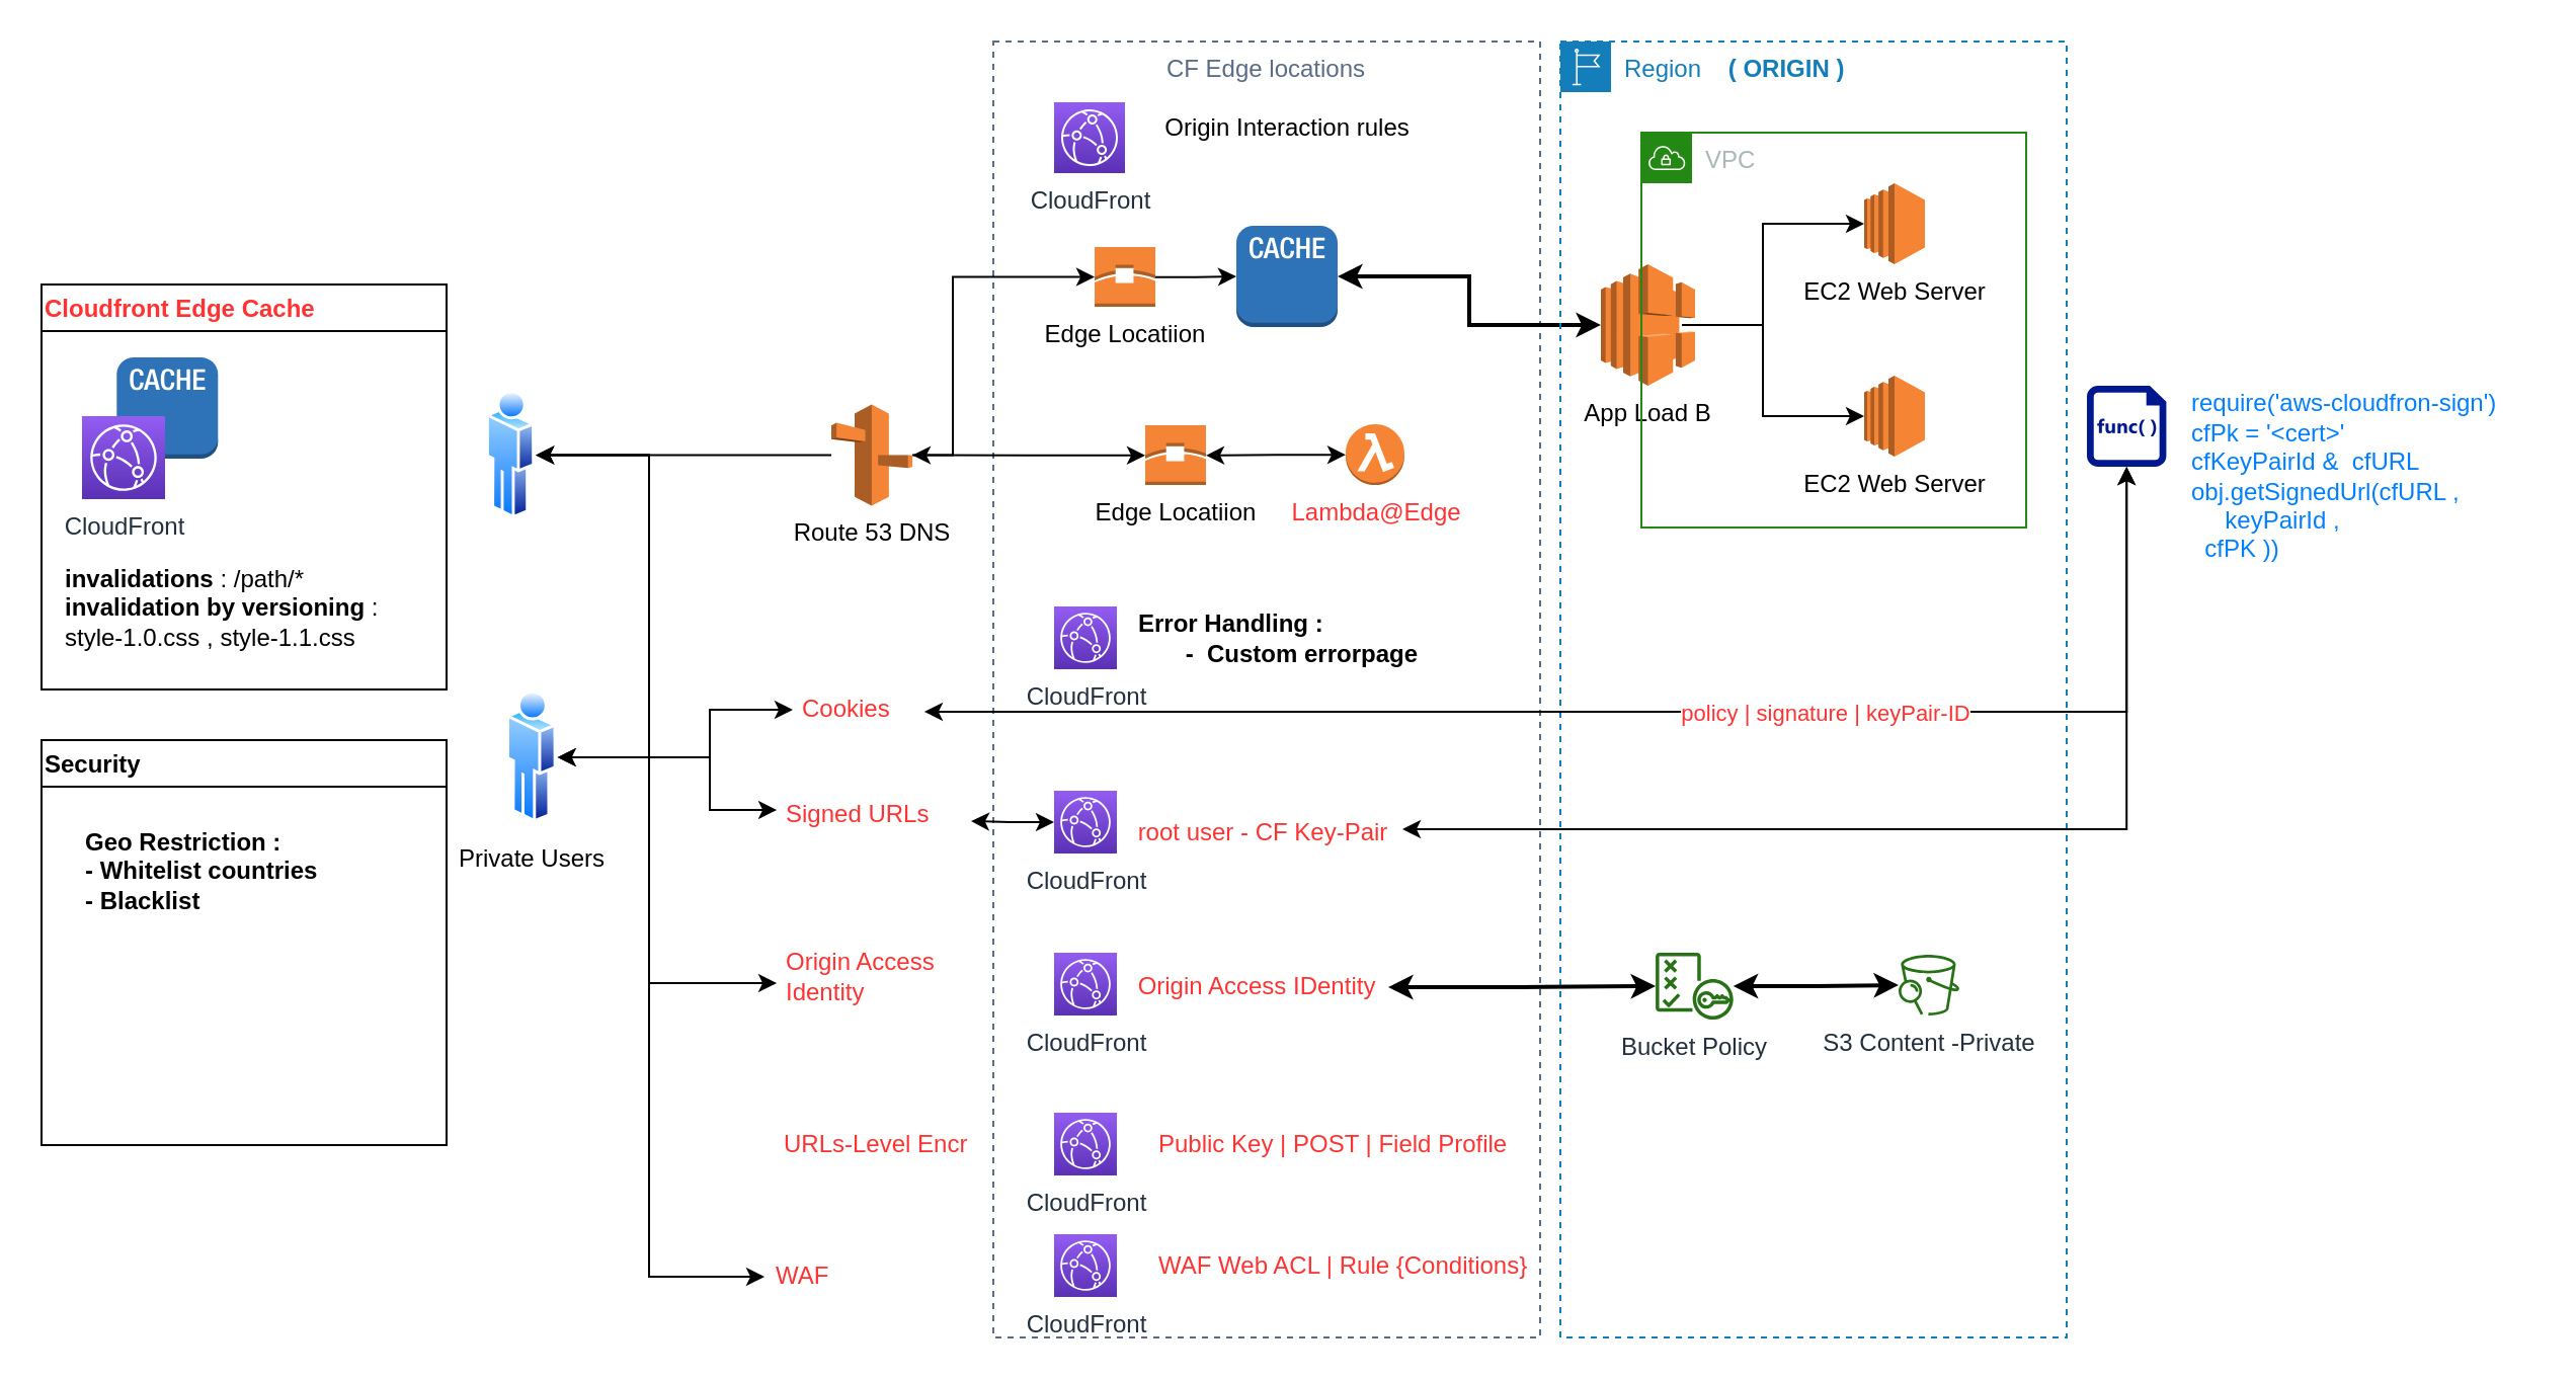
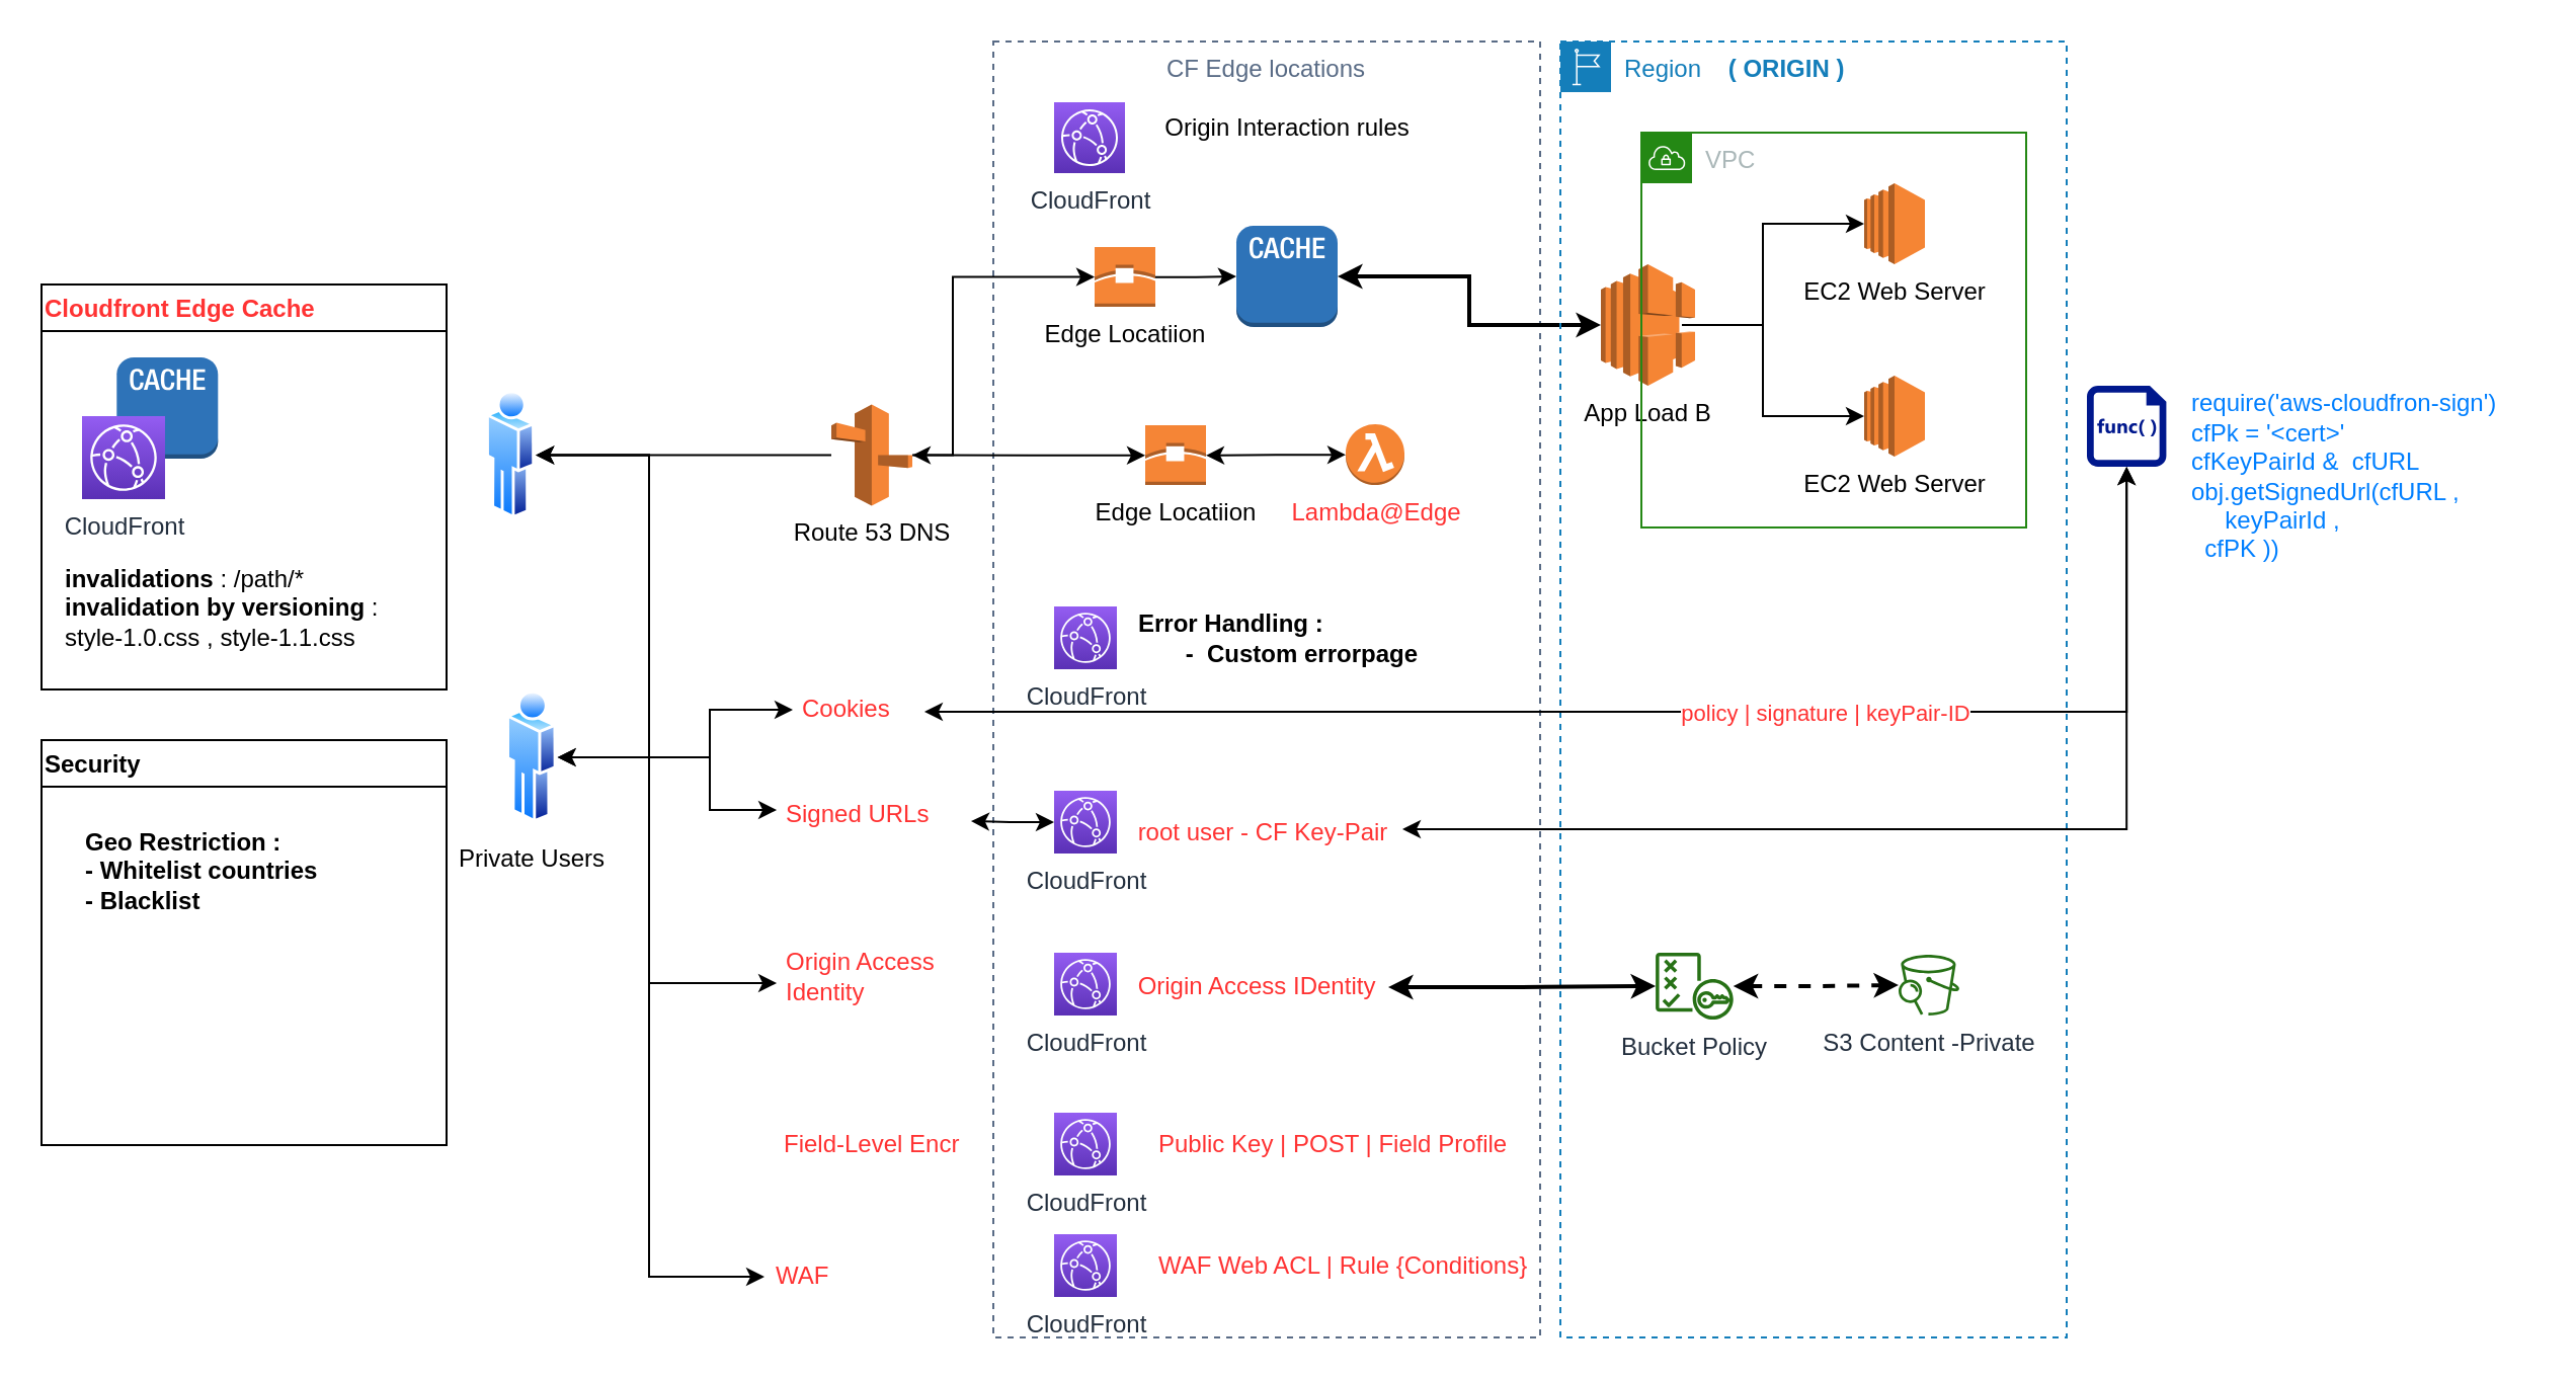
- <mxCell id="27" value="" style="edgeStyle=orthogonalEdgeStyle;rounded=0;orthogonalLoop=1;jettySize=auto;html=1;startArrow=classic;startFill=1;strokeWidth=2;" edge="1" parent="1" source="28" target="26"><mxGeometry relative="1" as="geometry" /></mxCell>
+ <mxCell id="27" value="" style="edgeStyle=orthogonalEdgeStyle;rounded=0;orthogonalLoop=1;jettySize=auto;html=1;startArrow=classic;startFill=1;strokeWidth=2;dashed=1;" edge="1" parent="1" source="28" target="26"><mxGeometry relative="1" as="geometry" /></mxCell>
- <mxCell id="52" value="URLs-Level Encr" style="text;html=1;align=left;verticalAlign=middle;resizable=0;points=[];autosize=1;strokeColor=none;fontColor=#FF3333;" vertex="1" parent="1"><mxGeometry x="385" y="555" width="100" height="20" as="geometry" /></mxCell>
+ <mxCell id="52" value="Field-Level Encr" style="text;html=1;align=left;verticalAlign=middle;resizable=0;points=[];autosize=1;strokeColor=none;fontColor=#FF3333;" vertex="1" parent="1"><mxGeometry x="385" y="555" width="100" height="20" as="geometry" /></mxCell>
